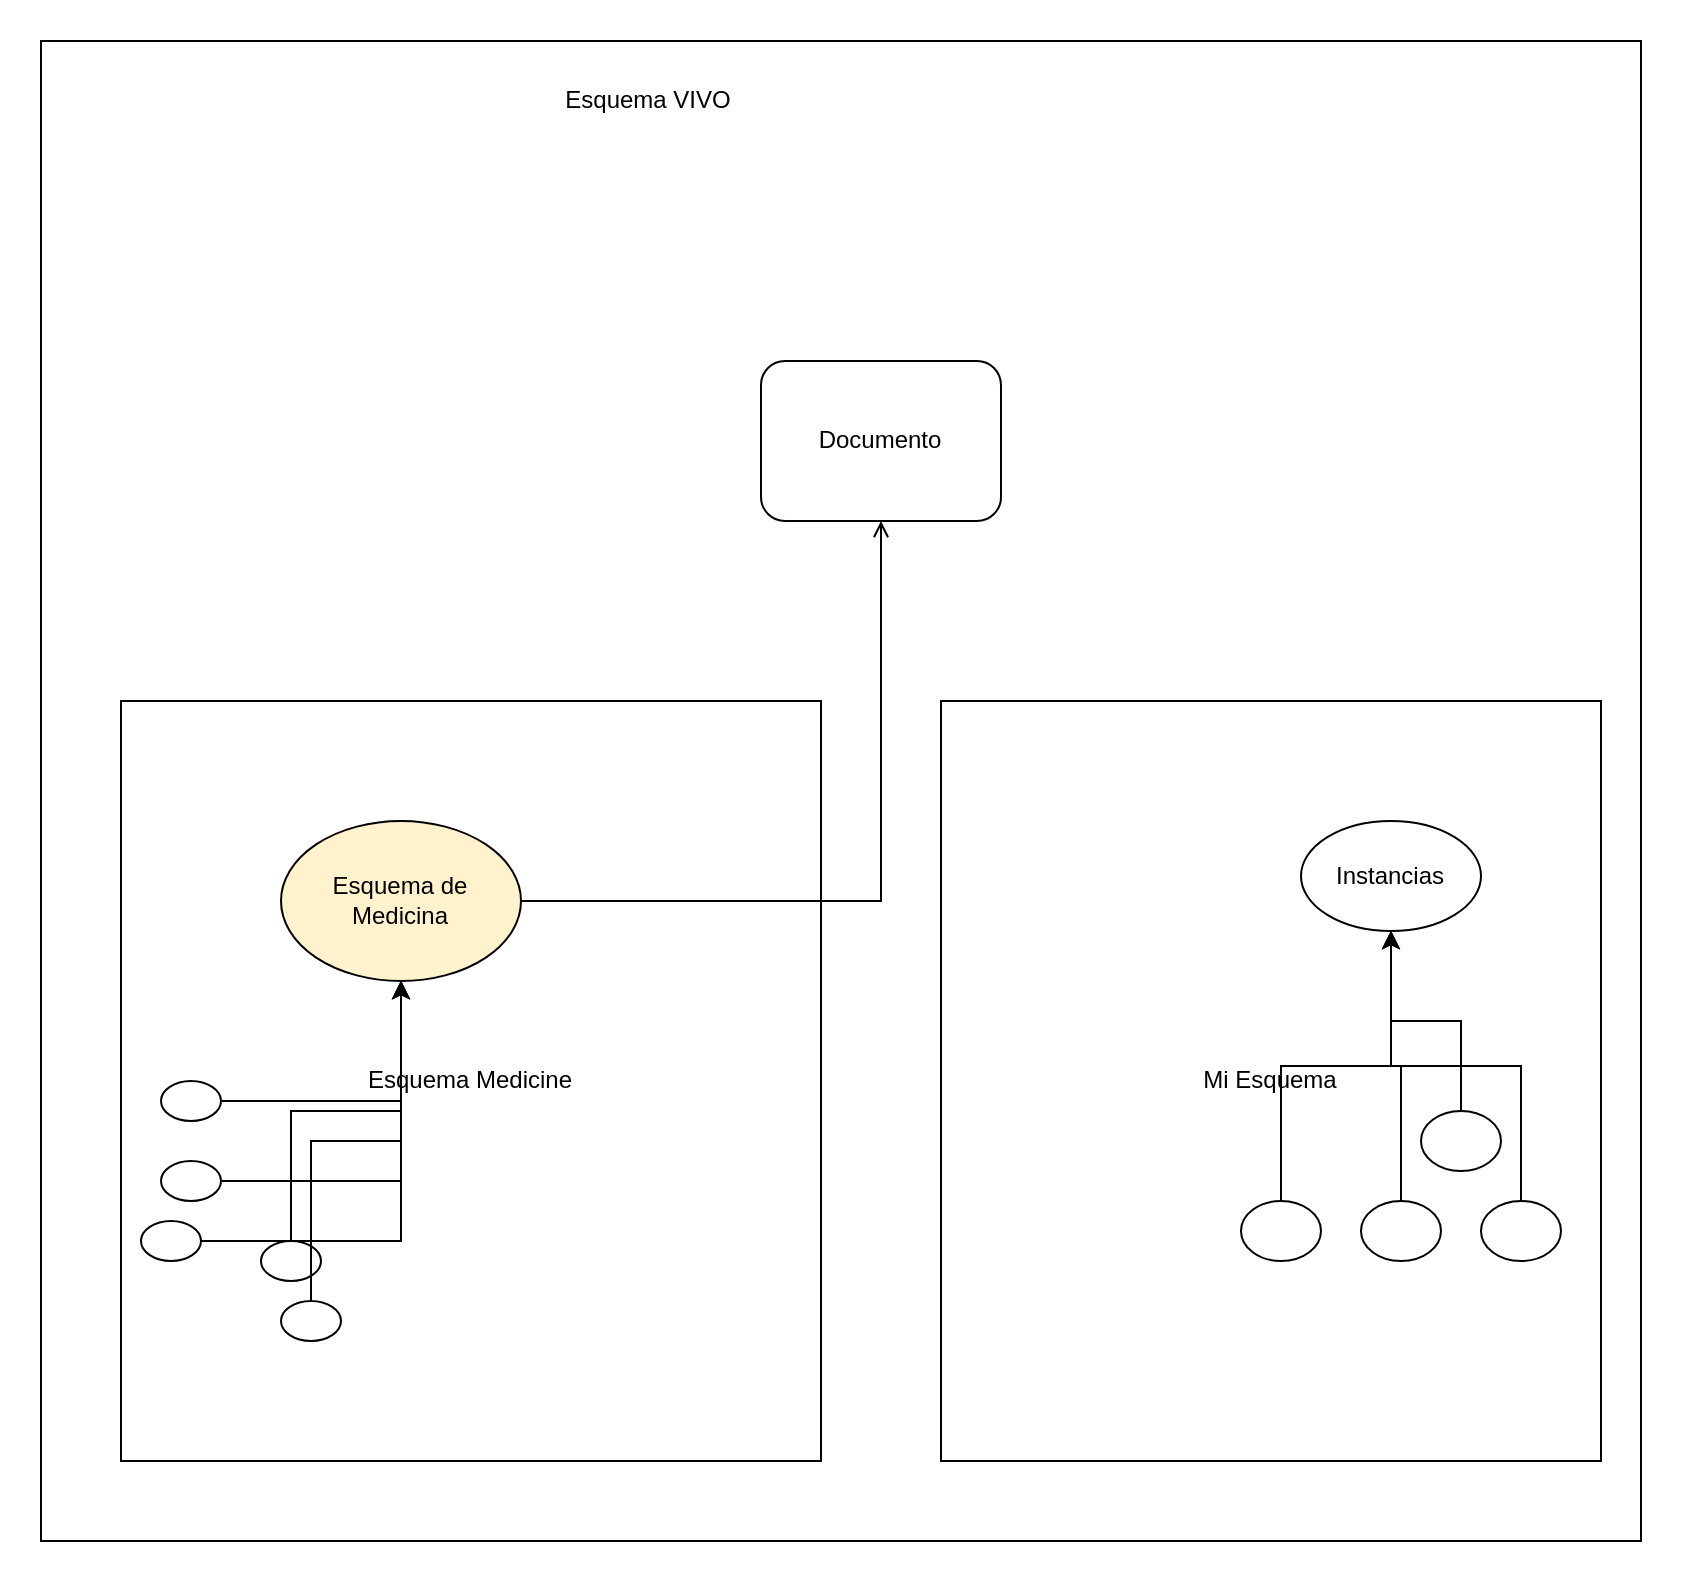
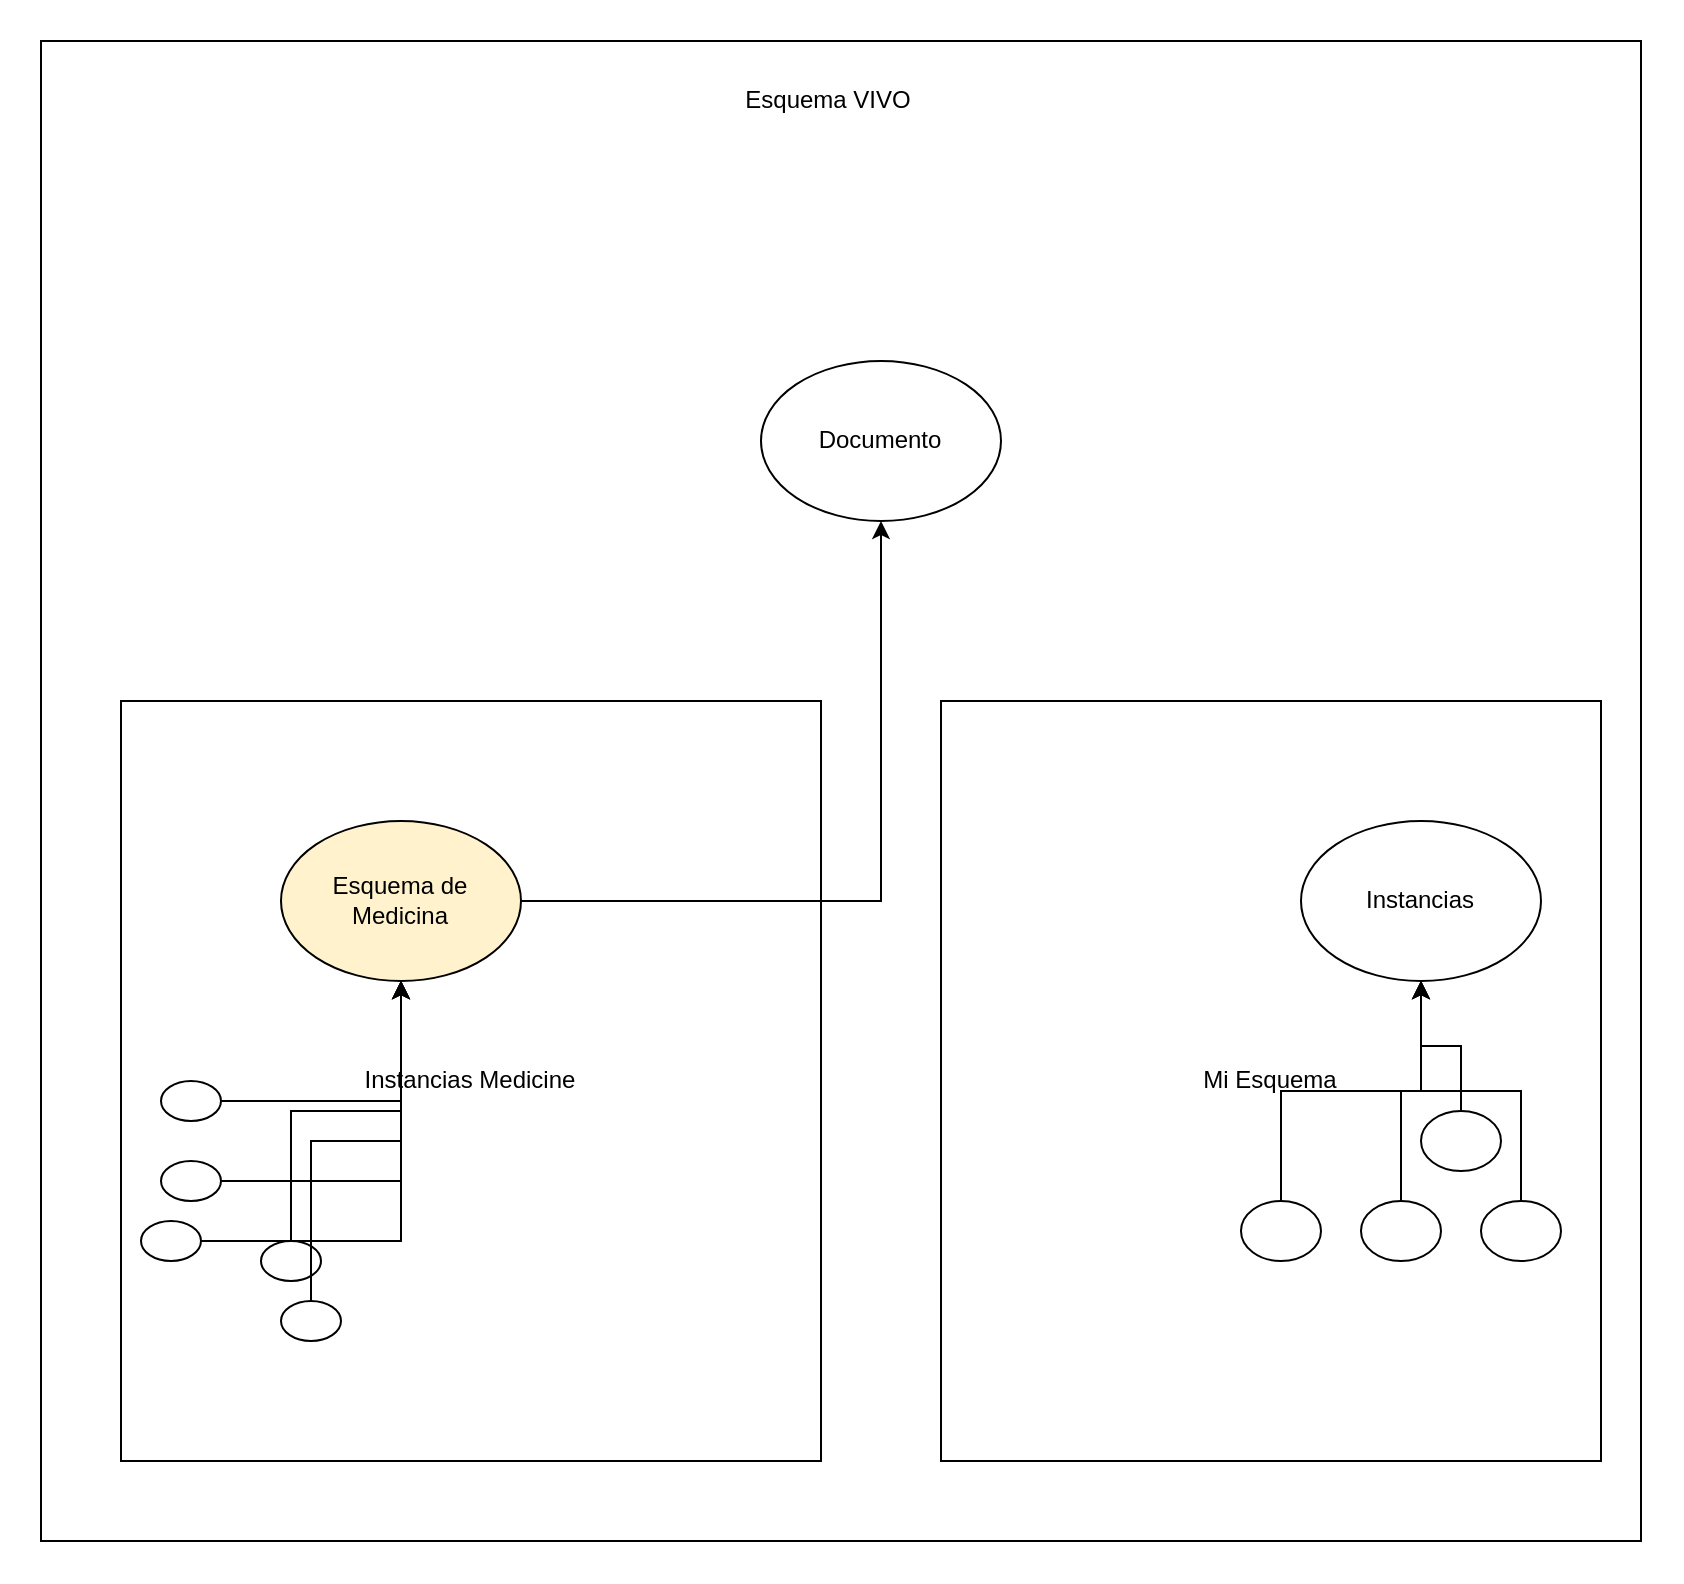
- <mxCell id="9" value="Esquema VIVO" style="text;html=1;strokeColor=none;fillColor=none;align=center;verticalAlign=middle;whiteSpace=wrap;rounded=0;" vertex="1" parent="1"><mxGeometry x="274" y="40" width="100" height="20" as="geometry" /></mxCell>
+ <mxCell id="9" value="Esquema VIVO" style="text;html=1;strokeColor=none;fillColor=none;align=center;verticalAlign=middle;whiteSpace=wrap;rounded=0;" vertex="1" parent="1"><mxGeometry x="364" y="40" width="100" height="20" as="geometry" /></mxCell>
- <mxCell id="5" value="Documento" style="whiteSpace=wrap;html=1;rounded=1;" vertex="1" parent="1"><mxGeometry x="380" y="180" width="120" height="80" as="geometry" /></mxCell>
+ <mxCell id="5" value="Documento" style="ellipse;whiteSpace=wrap;html=1;" vertex="1" parent="1"><mxGeometry x="380" y="180" width="120" height="80" as="geometry" /></mxCell>
- <mxCell id="6" style="edgeStyle=orthogonalEdgeStyle;rounded=0;orthogonalLoop=1;jettySize=auto;html=1;entryX=0.5;entryY=1;entryDx=0;entryDy=0;endArrow=open;" edge="1" parent="1" source="7" target="5"><mxGeometry relative="1" as="geometry" /></mxCell>
+ <mxCell id="6" style="edgeStyle=orthogonalEdgeStyle;rounded=0;orthogonalLoop=1;jettySize=auto;html=1;entryX=0.5;entryY=1;entryDx=0;entryDy=0;" edge="1" parent="1" source="7" target="5"><mxGeometry relative="1" as="geometry" /></mxCell>
- <mxCell id="8" value="Instancias" style="ellipse;whiteSpace=wrap;html=1;" vertex="1" parent="1"><mxGeometry x="650" y="410" width="90" height="55" as="geometry" /></mxCell>
+ <mxCell id="8" value="Instancias" style="ellipse;whiteSpace=wrap;html=1;" vertex="1" parent="1"><mxGeometry x="650" y="410" width="120" height="80" as="geometry" /></mxCell>
- <mxCell id="4" value="Esquema Medicine" style="rounded=0;whiteSpace=wrap;html=1;" vertex="1" parent="1"><mxGeometry x="60" y="350" width="350" height="380" as="geometry" /></mxCell>
+ <mxCell id="4" value="Instancias Medicine" style="rounded=0;whiteSpace=wrap;html=1;" vertex="1" parent="1"><mxGeometry x="60" y="350" width="350" height="380" as="geometry" /></mxCell>
